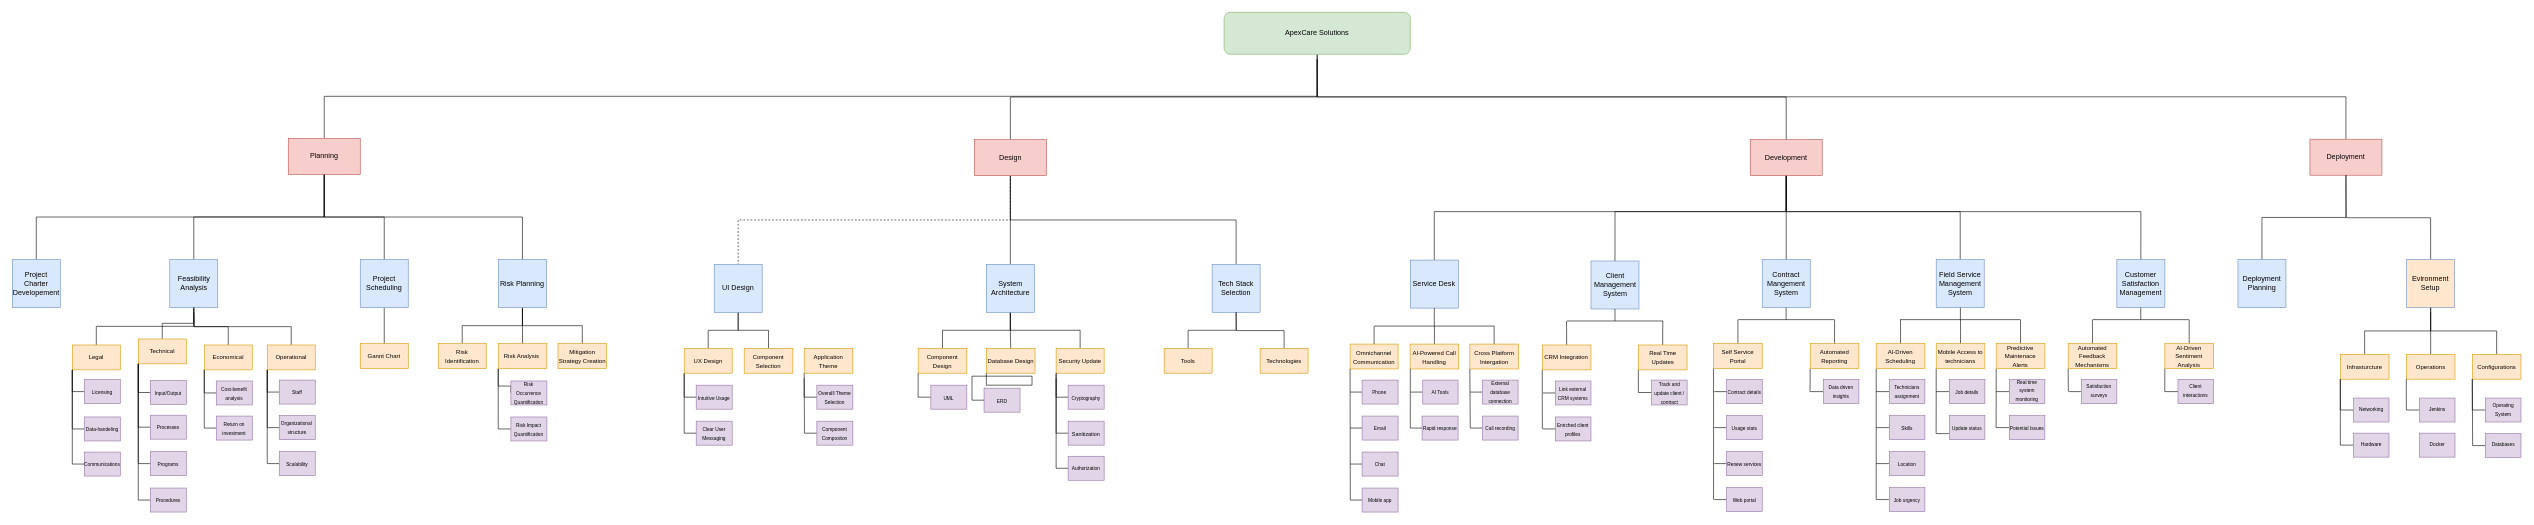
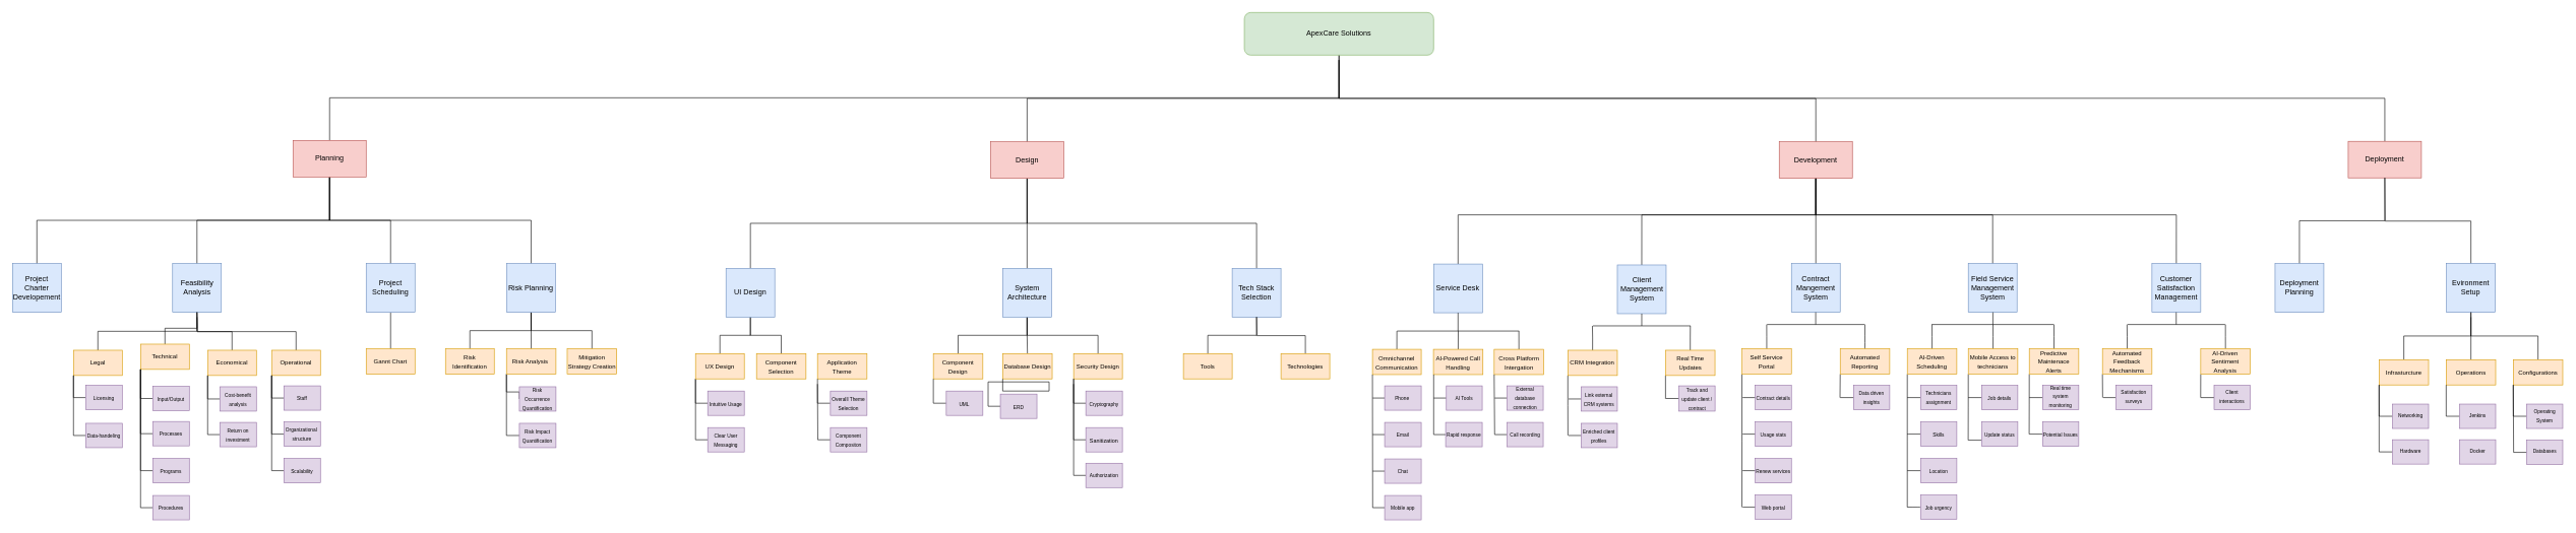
- <mxCell id="10" style="edgeStyle=orthogonalEdgeStyle;rounded=0;orthogonalLoop=1;jettySize=auto;html=1;exitX=0.5;exitY=1;exitDx=0;exitDy=0;entryX=0.5;entryY=0;entryDx=0;entryDy=0;endArrow=none;endFill=0;startSize=14;endSize=14;sourcePerimeterSpacing=8;targetPerimeterSpacing=8;dashed=1;" edge="1" parent="1" source="14" target="24"><mxGeometry relative="1" as="geometry" /></mxCell>
+ <mxCell id="10" style="edgeStyle=orthogonalEdgeStyle;rounded=0;orthogonalLoop=1;jettySize=auto;html=1;exitX=0.5;exitY=1;exitDx=0;exitDy=0;entryX=0.5;entryY=0;entryDx=0;entryDy=0;endArrow=none;endFill=0;startSize=14;endSize=14;sourcePerimeterSpacing=8;targetPerimeterSpacing=8;" edge="1" parent="1" source="14" target="24"><mxGeometry relative="1" as="geometry" /></mxCell>
- <mxCell id="159" value="Evironment Setup" style="rounded=0;whiteSpace=wrap;html=1;fillColor=#ffe6cc;strokeColor=#6c8ebf;" vertex="1" parent="1"><mxGeometry x="4011.23" y="432.23" width="80" height="80" as="geometry" /></mxCell>
+ <mxCell id="159" value="Evironment Setup" style="rounded=0;whiteSpace=wrap;html=1;fillColor=#dae8fc;strokeColor=#6c8ebf;" vertex="1" parent="1"><mxGeometry x="4011.23" y="432.23" width="80" height="80" as="geometry" /></mxCell>
- <mxCell id="167" value="&lt;font style=&quot;font-size: 10px;&quot;&gt;Security Update&lt;/font&gt;" style="rounded=0;whiteSpace=wrap;html=1;fillColor=#ffe6cc;strokeColor=#d79b00;spacingTop=0;" vertex="1" parent="1"><mxGeometry x="1760" y="580.03" width="80" height="41.48" as="geometry" /></mxCell>
+ <mxCell id="167" value="&lt;font style=&quot;font-size: 10px;&quot;&gt;Security Design&lt;/font&gt;" style="rounded=0;whiteSpace=wrap;html=1;fillColor=#ffe6cc;strokeColor=#d79b00;spacingTop=0;" vertex="1" parent="1"><mxGeometry x="1760" y="580.03" width="80" height="41.48" as="geometry" /></mxCell>
- <mxCell id="223" style="edgeStyle=orthogonalEdgeStyle;rounded=0;orthogonalLoop=1;jettySize=auto;html=1;exitX=0;exitY=0.5;exitDx=0;exitDy=0;entryX=0;entryY=1;entryDx=0;entryDy=0;fontSize=9;endArrow=none;endFill=0;startSize=14;endSize=14;sourcePerimeterSpacing=8;targetPerimeterSpacing=8;" edge="1" parent="1" source="224" target="207"><mxGeometry relative="1" as="geometry" /></mxCell>
- <mxCell id="224" value="&lt;span style=&quot;font-size: 8px;&quot;&gt;Communications&lt;/span&gt;" style="rounded=0;whiteSpace=wrap;html=1;fillColor=#e1d5e7;strokeColor=#9673a6;" vertex="1" parent="1"><mxGeometry x="140" y="752.99" width="60" height="40" as="geometry" /></mxCell>
